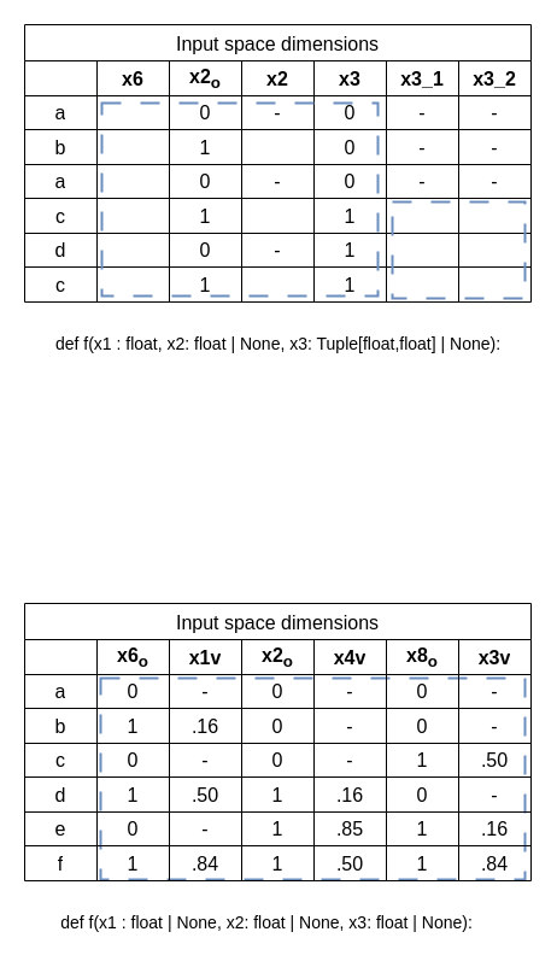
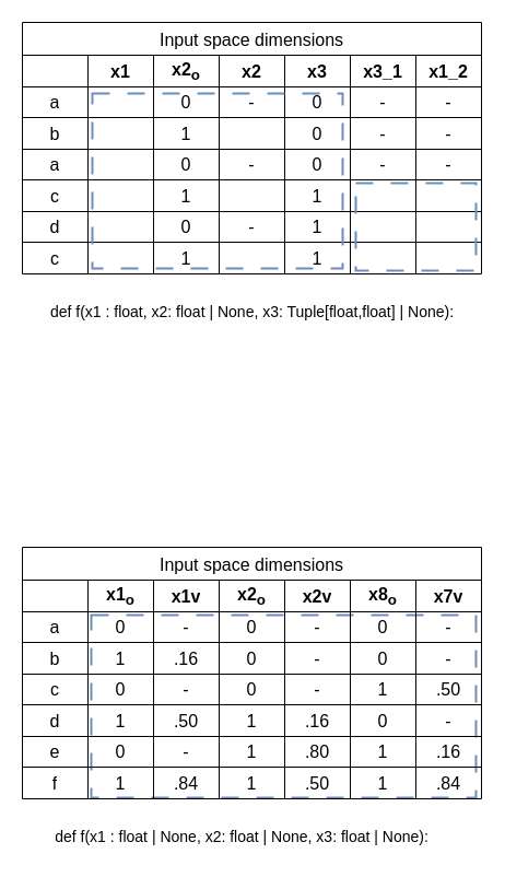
- <mxCell id="6" value="&lt;b&gt;x6&lt;/b&gt;" style="shape=partialRectangle;html=1;whiteSpace=wrap;connectable=0;strokeColor=inherit;overflow=hidden;fillColor=none;top=0;left=0;bottom=0;right=0;pointerEvents=1;fontSize=16;" vertex="1" parent="4"><mxGeometry x="60" width="60" height="29" as="geometry"><mxRectangle width="60" height="29" as="alternateBounds" /></mxGeometry></mxCell>
+ <mxCell id="6" value="&lt;b&gt;x1&lt;/b&gt;" style="shape=partialRectangle;html=1;whiteSpace=wrap;connectable=0;strokeColor=inherit;overflow=hidden;fillColor=none;top=0;left=0;bottom=0;right=0;pointerEvents=1;fontSize=16;" vertex="1" parent="4"><mxGeometry x="60" width="60" height="29" as="geometry"><mxRectangle width="60" height="29" as="alternateBounds" /></mxGeometry></mxCell>
- <mxCell id="11" value="&lt;b&gt;x3_2&lt;/b&gt;" style="shape=partialRectangle;html=1;whiteSpace=wrap;connectable=0;strokeColor=inherit;overflow=hidden;fillColor=none;top=0;left=0;bottom=0;right=0;pointerEvents=1;fontSize=16;" vertex="1" parent="4"><mxGeometry x="360" width="60" height="29" as="geometry"><mxRectangle width="60" height="29" as="alternateBounds" /></mxGeometry></mxCell>
+ <mxCell id="11" value="&lt;b&gt;x1_2&lt;/b&gt;" style="shape=partialRectangle;html=1;whiteSpace=wrap;connectable=0;strokeColor=inherit;overflow=hidden;fillColor=none;top=0;left=0;bottom=0;right=0;pointerEvents=1;fontSize=16;" vertex="1" parent="4"><mxGeometry x="360" width="60" height="29" as="geometry"><mxRectangle width="60" height="29" as="alternateBounds" /></mxGeometry></mxCell>
- <mxCell id="63" value="x6&lt;sub&gt;o&lt;/sub&gt;" style="shape=partialRectangle;html=1;whiteSpace=wrap;connectable=0;strokeColor=inherit;overflow=hidden;fillColor=none;top=0;left=0;bottom=0;right=0;pointerEvents=1;fontSize=16;fontStyle=1" vertex="1" parent="61"><mxGeometry x="60" width="60" height="29" as="geometry"><mxRectangle width="60" height="29" as="alternateBounds" /></mxGeometry></mxCell>
+ <mxCell id="63" value="x1&lt;sub&gt;o&lt;/sub&gt;" style="shape=partialRectangle;html=1;whiteSpace=wrap;connectable=0;strokeColor=inherit;overflow=hidden;fillColor=none;top=0;left=0;bottom=0;right=0;pointerEvents=1;fontSize=16;fontStyle=1" vertex="1" parent="61"><mxGeometry x="60" width="60" height="29" as="geometry"><mxRectangle width="60" height="29" as="alternateBounds" /></mxGeometry></mxCell>
- <mxCell id="66" value="&lt;b&gt;x4v&lt;/b&gt;" style="shape=partialRectangle;html=1;whiteSpace=wrap;connectable=0;strokeColor=inherit;overflow=hidden;fillColor=none;top=0;left=0;bottom=0;right=0;pointerEvents=1;fontSize=16;" vertex="1" parent="61"><mxGeometry x="240" width="60" height="29" as="geometry"><mxRectangle width="60" height="29" as="alternateBounds" /></mxGeometry></mxCell>
+ <mxCell id="66" value="&lt;b&gt;x2v&lt;/b&gt;" style="shape=partialRectangle;html=1;whiteSpace=wrap;connectable=0;strokeColor=inherit;overflow=hidden;fillColor=none;top=0;left=0;bottom=0;right=0;pointerEvents=1;fontSize=16;" vertex="1" parent="61"><mxGeometry x="240" width="60" height="29" as="geometry"><mxRectangle width="60" height="29" as="alternateBounds" /></mxGeometry></mxCell>
- <mxCell id="68" value="&lt;b&gt;x3v&lt;/b&gt;" style="shape=partialRectangle;html=1;whiteSpace=wrap;connectable=0;strokeColor=inherit;overflow=hidden;fillColor=none;top=0;left=0;bottom=0;right=0;pointerEvents=1;fontSize=16;" vertex="1" parent="61"><mxGeometry x="360" width="60" height="29" as="geometry"><mxRectangle width="60" height="29" as="alternateBounds" /></mxGeometry></mxCell>
+ <mxCell id="68" value="&lt;b&gt;x7v&lt;/b&gt;" style="shape=partialRectangle;html=1;whiteSpace=wrap;connectable=0;strokeColor=inherit;overflow=hidden;fillColor=none;top=0;left=0;bottom=0;right=0;pointerEvents=1;fontSize=16;" vertex="1" parent="61"><mxGeometry x="360" width="60" height="29" as="geometry"><mxRectangle width="60" height="29" as="alternateBounds" /></mxGeometry></mxCell>
- <mxCell id="106" value=".85" style="shape=partialRectangle;html=1;whiteSpace=wrap;connectable=0;strokeColor=inherit;overflow=hidden;fillColor=none;top=0;left=0;bottom=0;right=0;pointerEvents=1;fontSize=16;" vertex="1" parent="101"><mxGeometry x="240" width="60" height="28" as="geometry"><mxRectangle width="60" height="28" as="alternateBounds" /></mxGeometry></mxCell>
+ <mxCell id="106" value=".80" style="shape=partialRectangle;html=1;whiteSpace=wrap;connectable=0;strokeColor=inherit;overflow=hidden;fillColor=none;top=0;left=0;bottom=0;right=0;pointerEvents=1;fontSize=16;" vertex="1" parent="101"><mxGeometry x="240" width="60" height="28" as="geometry"><mxRectangle width="60" height="28" as="alternateBounds" /></mxGeometry></mxCell>
